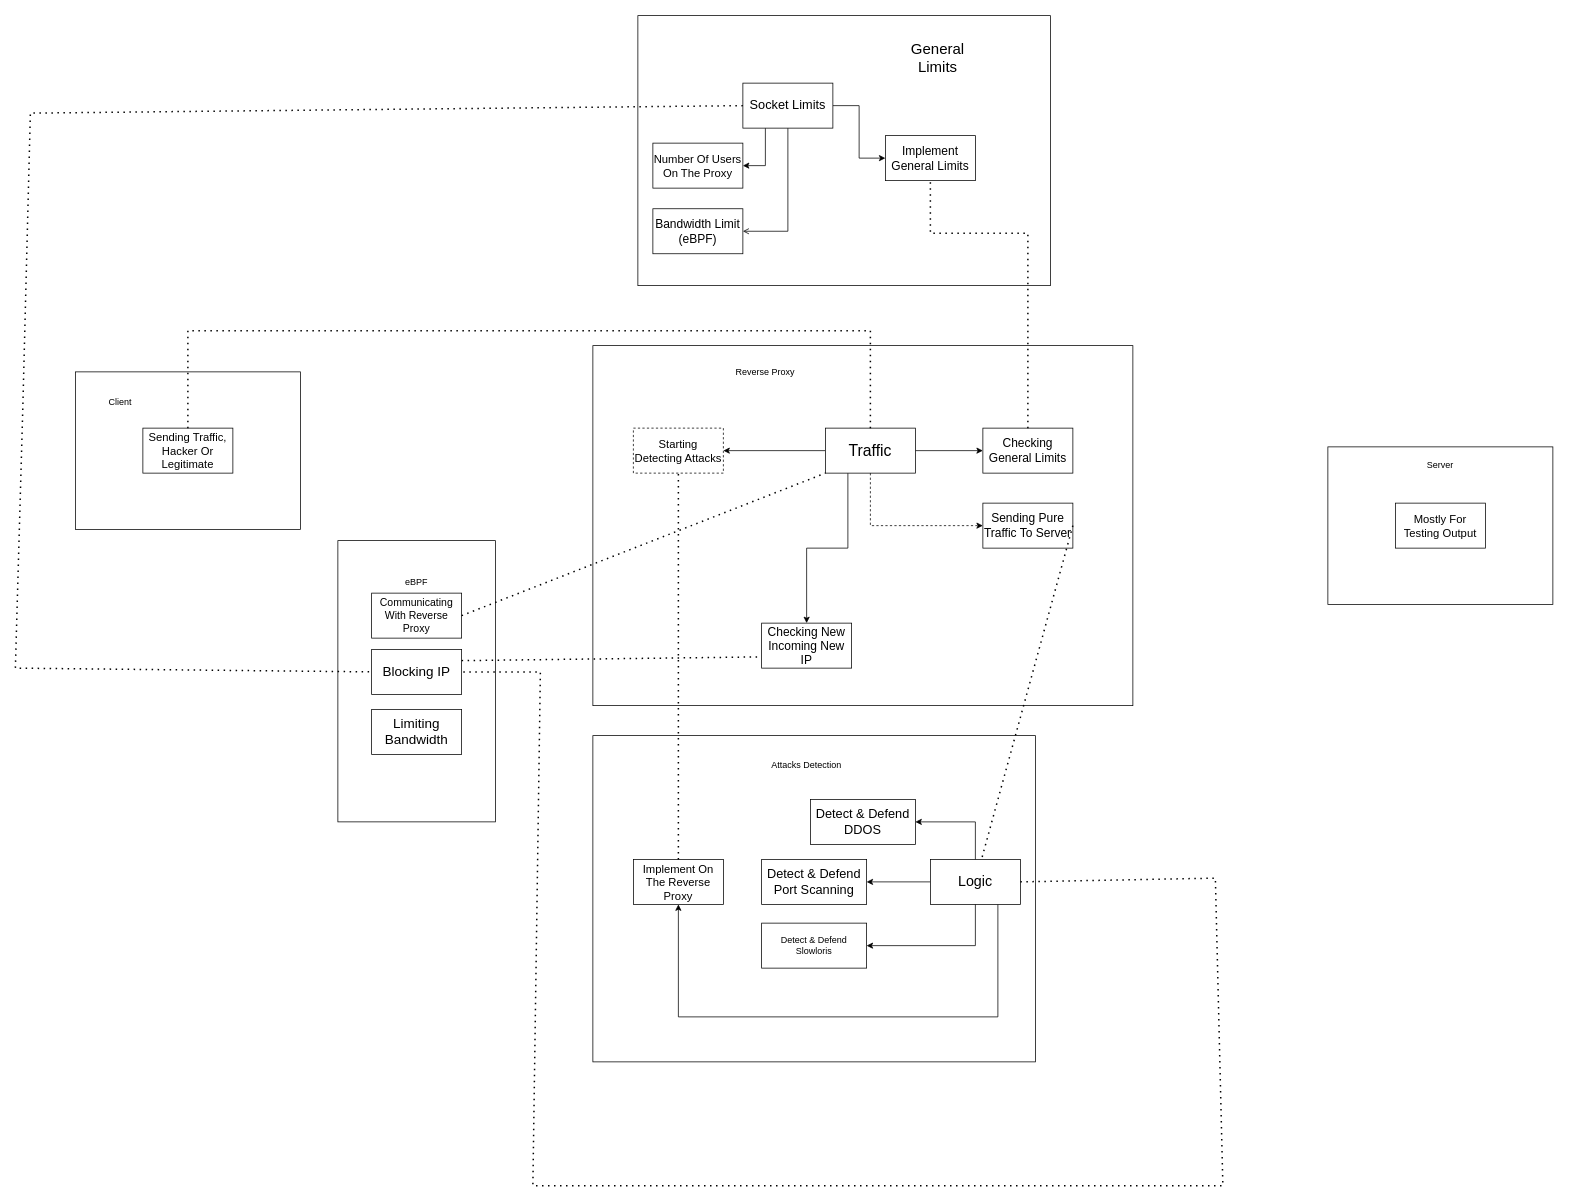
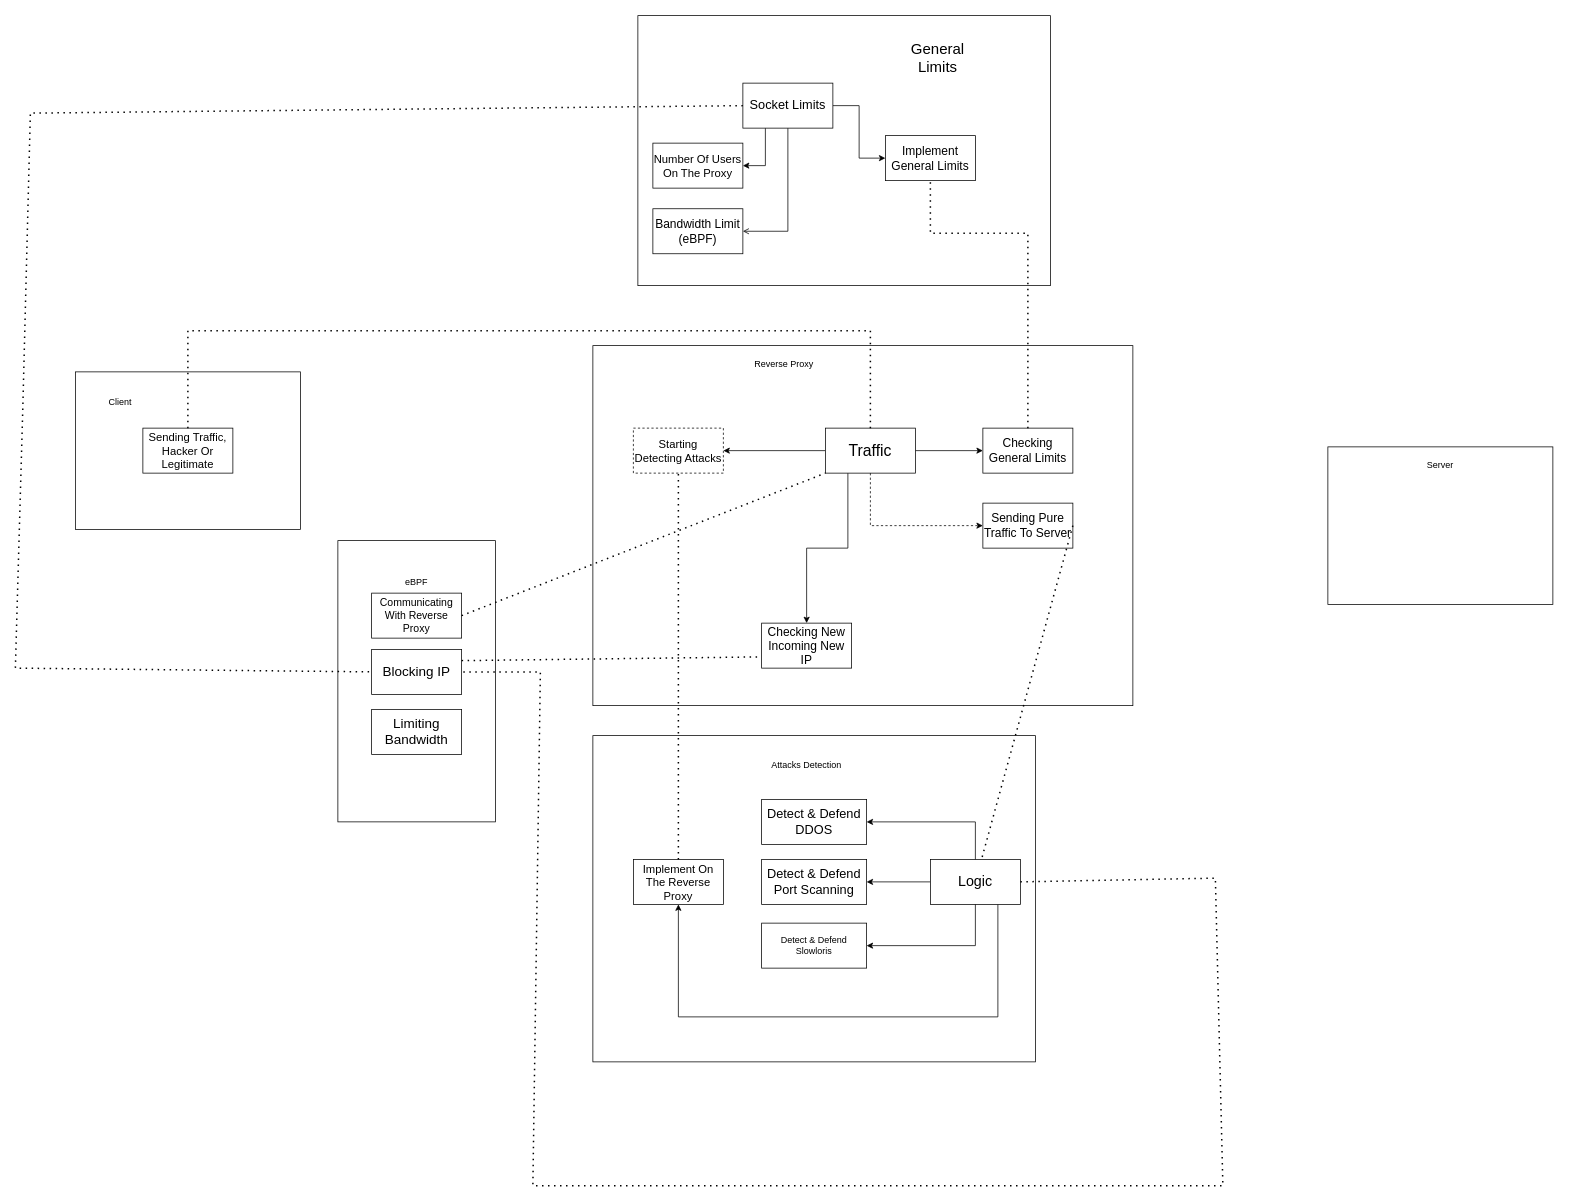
- <mxCell id="4" value="Reverse Proxy" style="text;html=1;strokeColor=none;fillColor=none;align=center;verticalAlign=middle;whiteSpace=wrap;rounded=0;" vertex="1" parent="1"><mxGeometry x="970" y="480" width="100" height="30" as="geometry" /></mxCell>
+ <mxCell id="4" value="Reverse Proxy" style="text;html=1;strokeColor=none;fillColor=none;align=center;verticalAlign=middle;whiteSpace=wrap;rounded=0;" vertex="1" parent="1"><mxGeometry x="995" y="470" width="100" height="30" as="geometry" /></mxCell>
- <mxCell id="35" value="&lt;font style=&quot;font-size: 15px;&quot;&gt;Mostly For Testing Output&lt;/font&gt;" style="rounded=0;whiteSpace=wrap;html=1;" vertex="1" parent="1"><mxGeometry x="1860" y="670" width="120" height="60" as="geometry" /></mxCell>
- <mxCell id="6" value="&lt;font style=&quot;font-size: 17px;&quot;&gt;Detect &amp;amp; Defend DDOS&lt;/font&gt;" style="rounded=0;whiteSpace=wrap;html=1;direction=west;flipV=1;flipH=1;" vertex="1" parent="1"><mxGeometry x="1080" y="1065" width="140" height="60" as="geometry" /></mxCell>
+ <mxCell id="6" value="&lt;font style=&quot;font-size: 17px;&quot;&gt;Detect &amp;amp; Defend DDOS&lt;/font&gt;" style="rounded=0;whiteSpace=wrap;html=1;direction=west;flipV=1;flipH=1;" vertex="1" parent="1"><mxGeometry x="1015" y="1065" width="140" height="60" as="geometry" /></mxCell>
